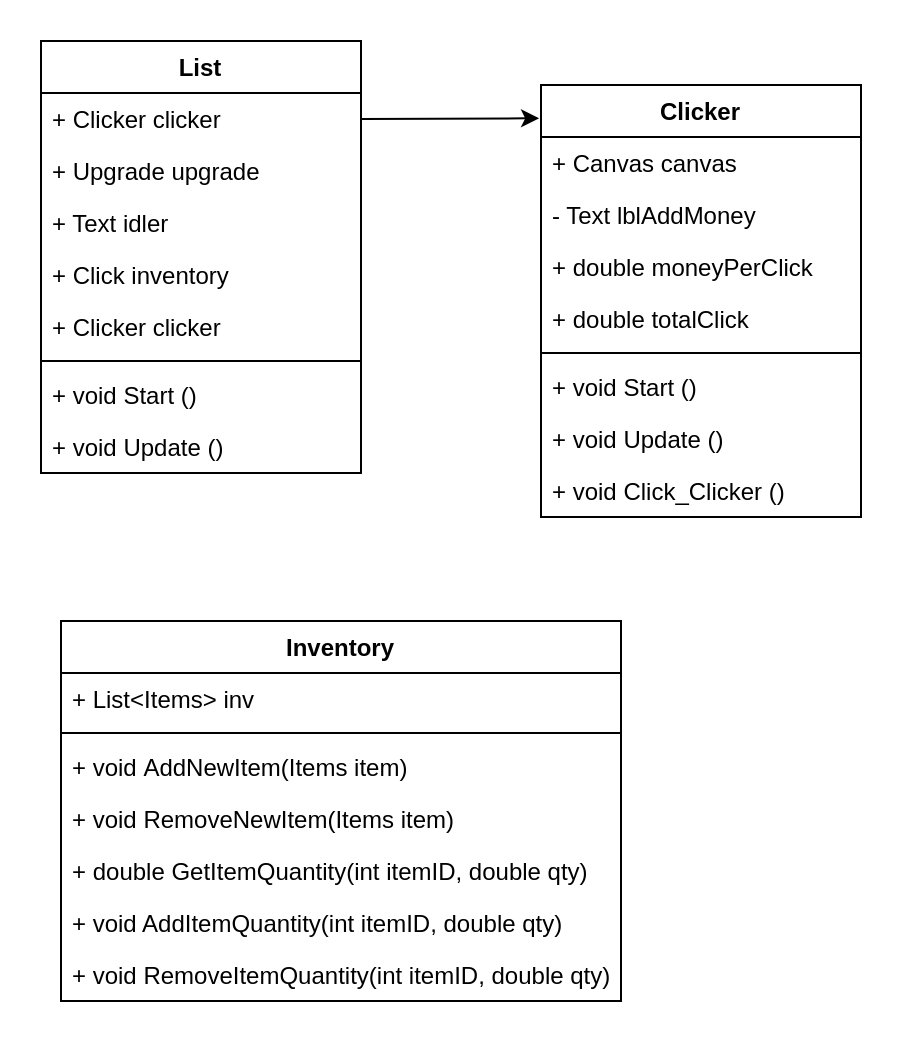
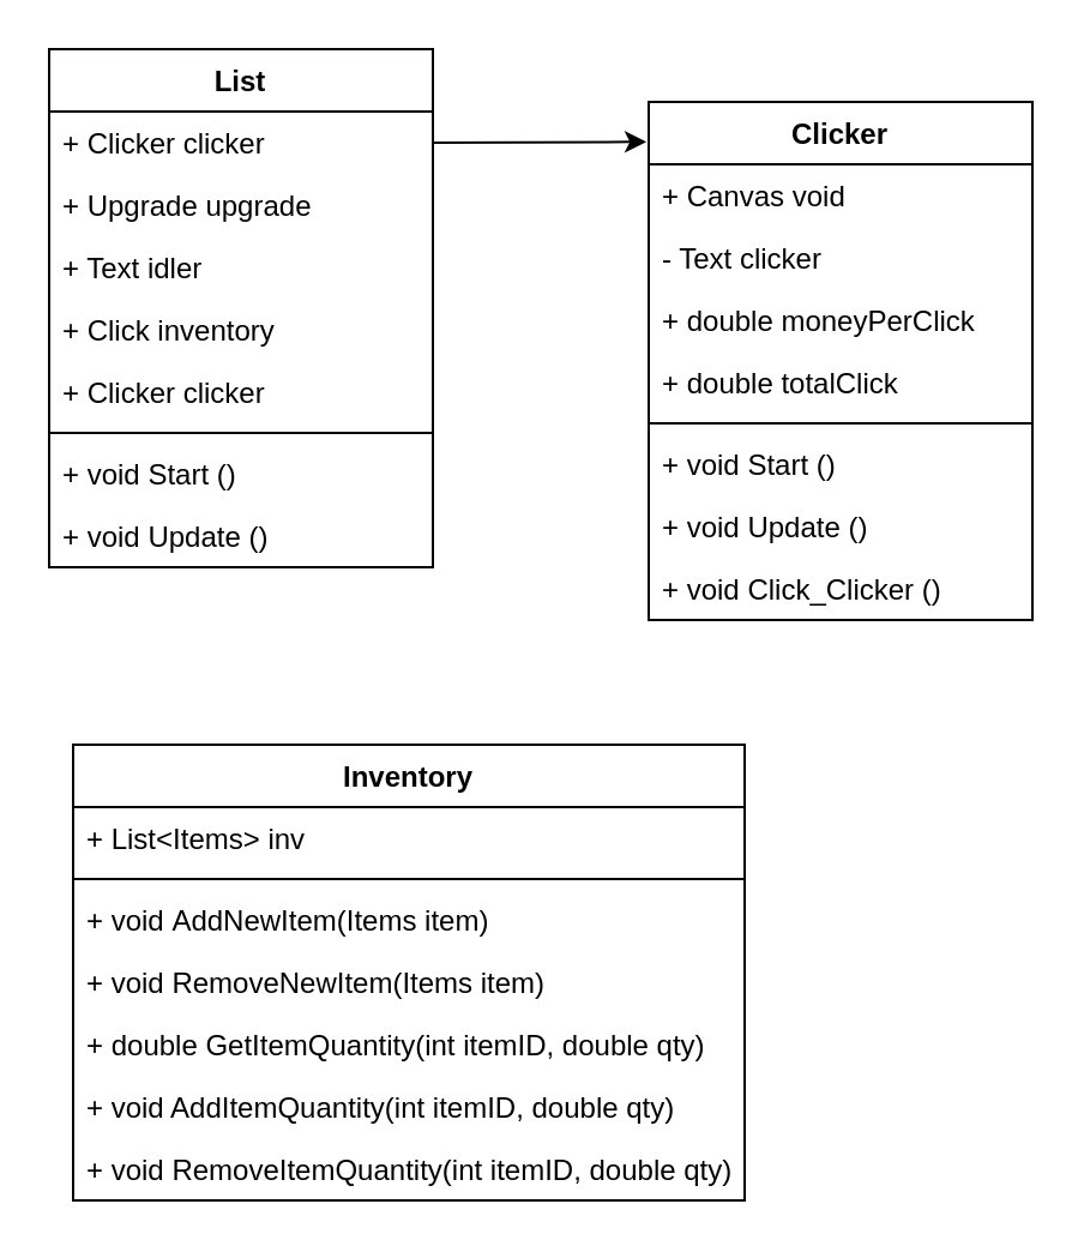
- <mxCell id="12" value="+ Canvas canvas" style="text;strokeColor=none;fillColor=none;align=left;verticalAlign=top;spacingLeft=4;spacingRight=4;overflow=hidden;rotatable=0;points=[[0,0.5],[1,0.5]];portConstraint=eastwest;" vertex="1" parent="11"><mxGeometry y="26" width="160" height="26" as="geometry" /></mxCell>
+ <mxCell id="12" value="+ Canvas void" style="text;strokeColor=none;fillColor=none;align=left;verticalAlign=top;spacingLeft=4;spacingRight=4;overflow=hidden;rotatable=0;points=[[0,0.5],[1,0.5]];portConstraint=eastwest;" vertex="1" parent="11"><mxGeometry y="26" width="160" height="26" as="geometry" /></mxCell>
- <mxCell id="13" value="- Text lblAddMoney" style="text;strokeColor=none;fillColor=none;align=left;verticalAlign=top;spacingLeft=4;spacingRight=4;overflow=hidden;rotatable=0;points=[[0,0.5],[1,0.5]];portConstraint=eastwest;" vertex="1" parent="11"><mxGeometry y="52" width="160" height="26" as="geometry" /></mxCell>
+ <mxCell id="13" value="- Text clicker" style="text;strokeColor=none;fillColor=none;align=left;verticalAlign=top;spacingLeft=4;spacingRight=4;overflow=hidden;rotatable=0;points=[[0,0.5],[1,0.5]];portConstraint=eastwest;" vertex="1" parent="11"><mxGeometry y="52" width="160" height="26" as="geometry" /></mxCell>
